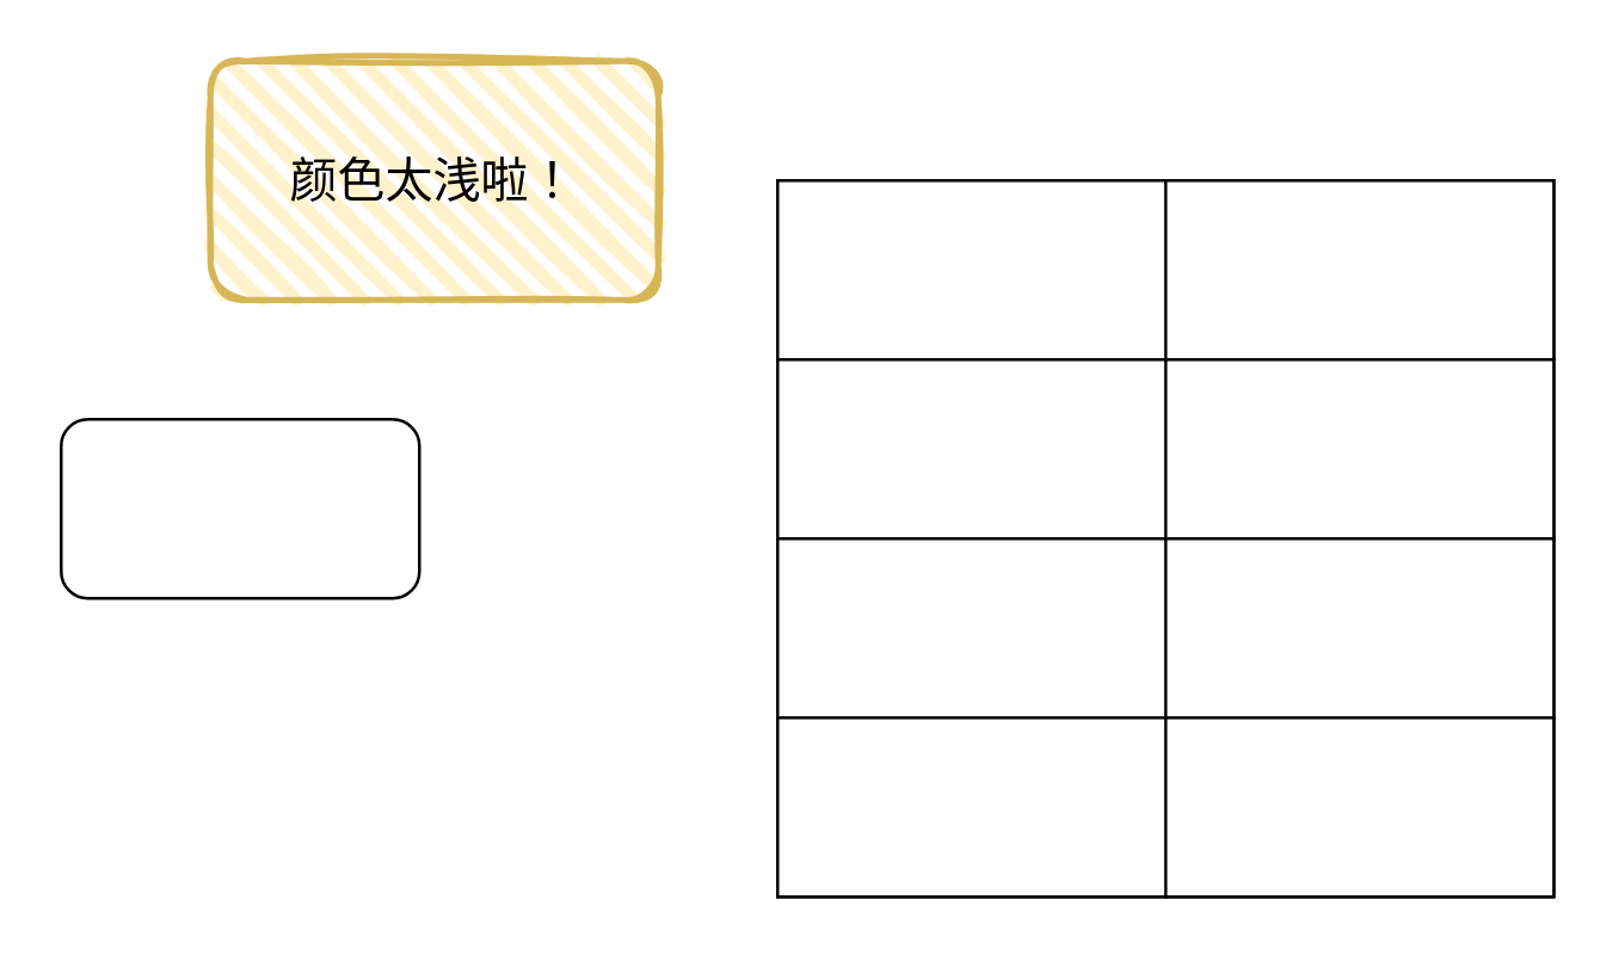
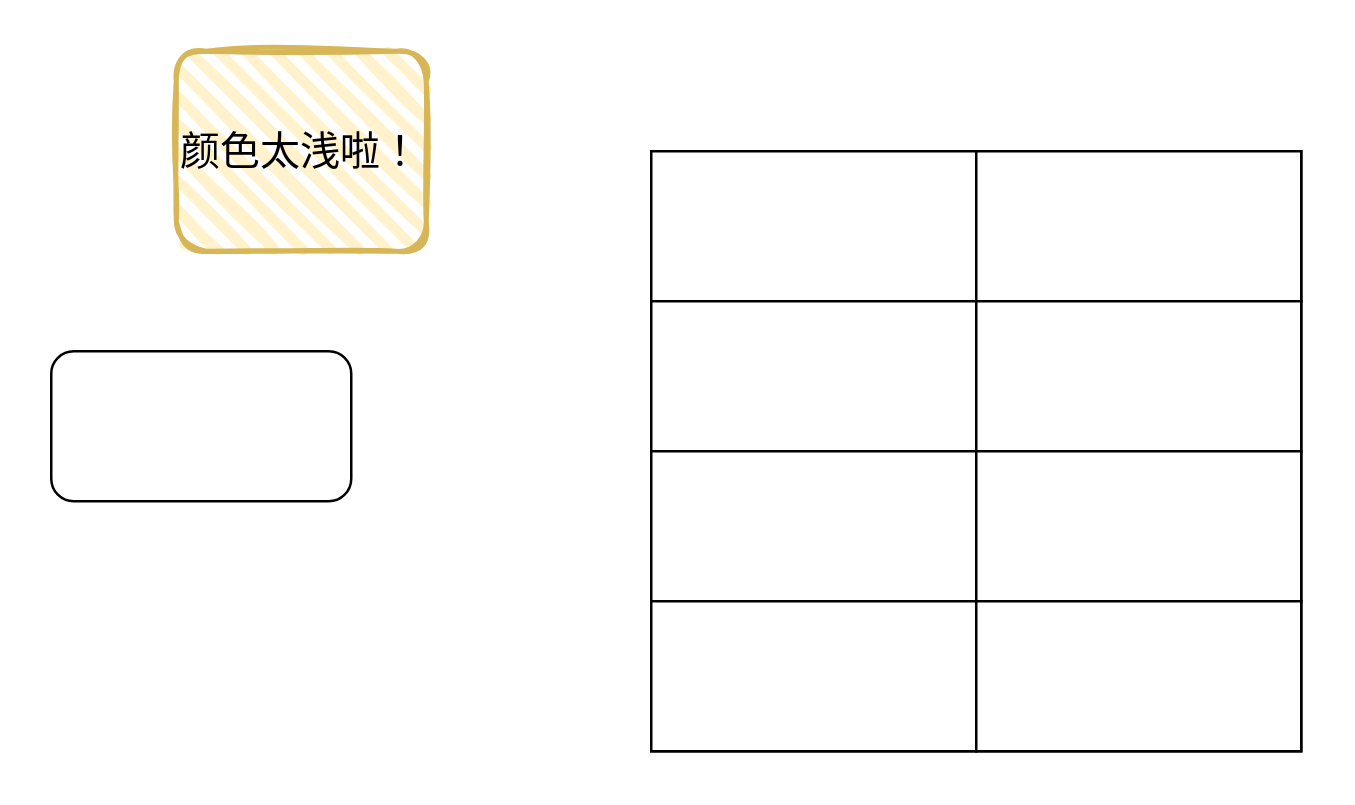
- <mxCell id="2" value="&lt;span style=&quot;font-size: 16px;&quot;&gt;颜色太浅啦！&lt;/span&gt;" style="rounded=1;whiteSpace=wrap;html=1;strokeWidth=2;fillWeight=4;hachureGap=8;hachureAngle=45;fillColor=#fff2cc;sketch=1;strokeColor=#d6b656;horizontal=1;verticalAlign=middle;" vertex="1" parent="1"><mxGeometry x="70" y="20" width="150" height="80" as="geometry" /></mxCell>
+ <mxCell id="2" value="&lt;span style=&quot;font-size: 16px;&quot;&gt;颜色太浅啦！&lt;/span&gt;" style="rounded=1;whiteSpace=wrap;html=1;strokeWidth=2;fillWeight=4;hachureGap=8;hachureAngle=45;fillColor=#fff2cc;sketch=1;strokeColor=#d6b656;horizontal=1;verticalAlign=middle;" vertex="1" parent="1"><mxGeometry x="70" y="20" width="100" height="80" as="geometry" /></mxCell>
